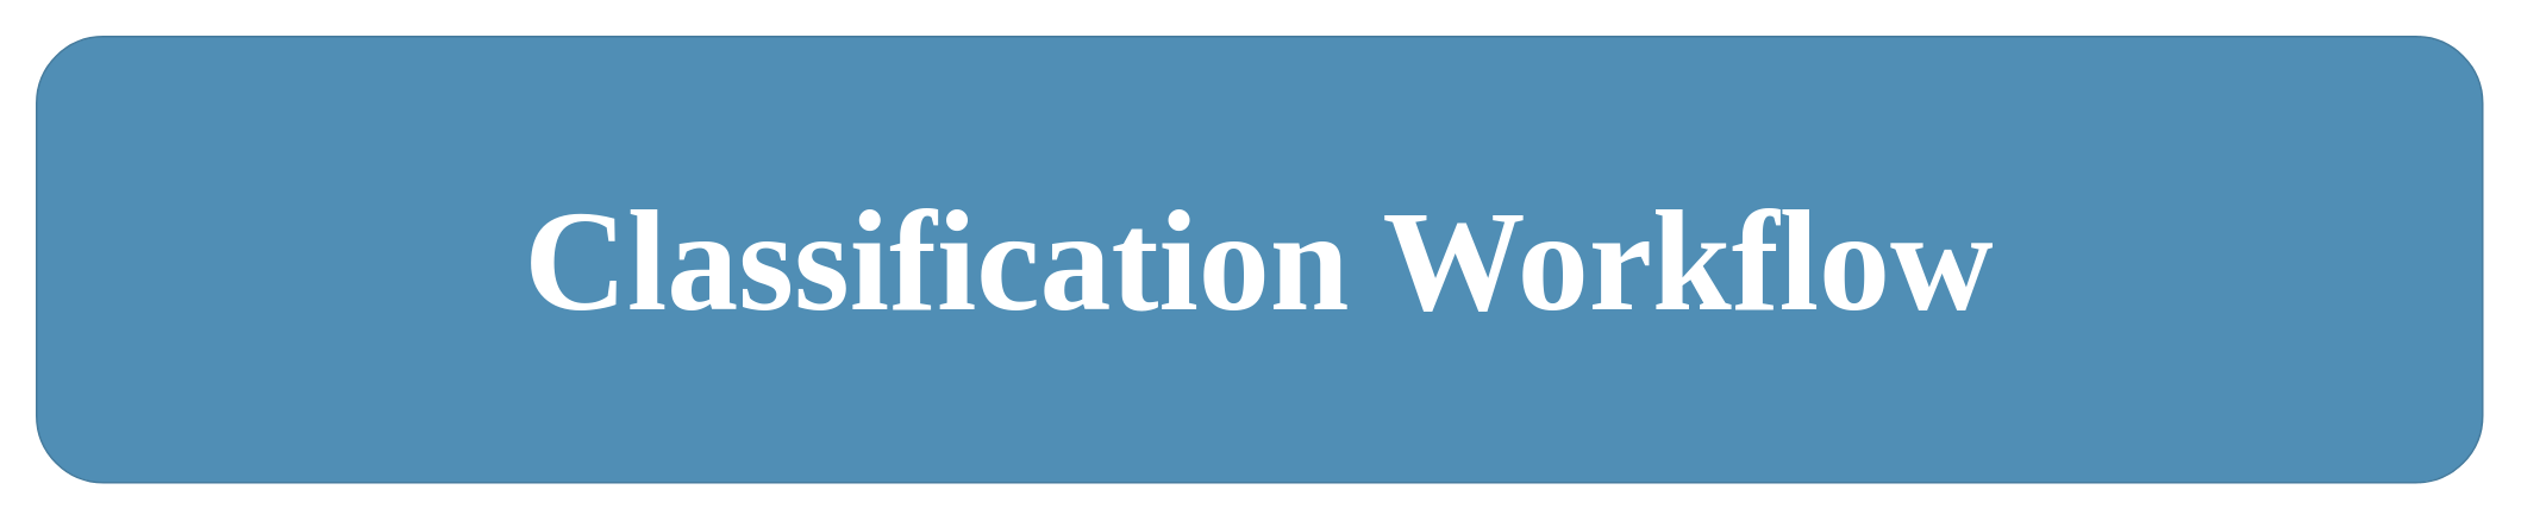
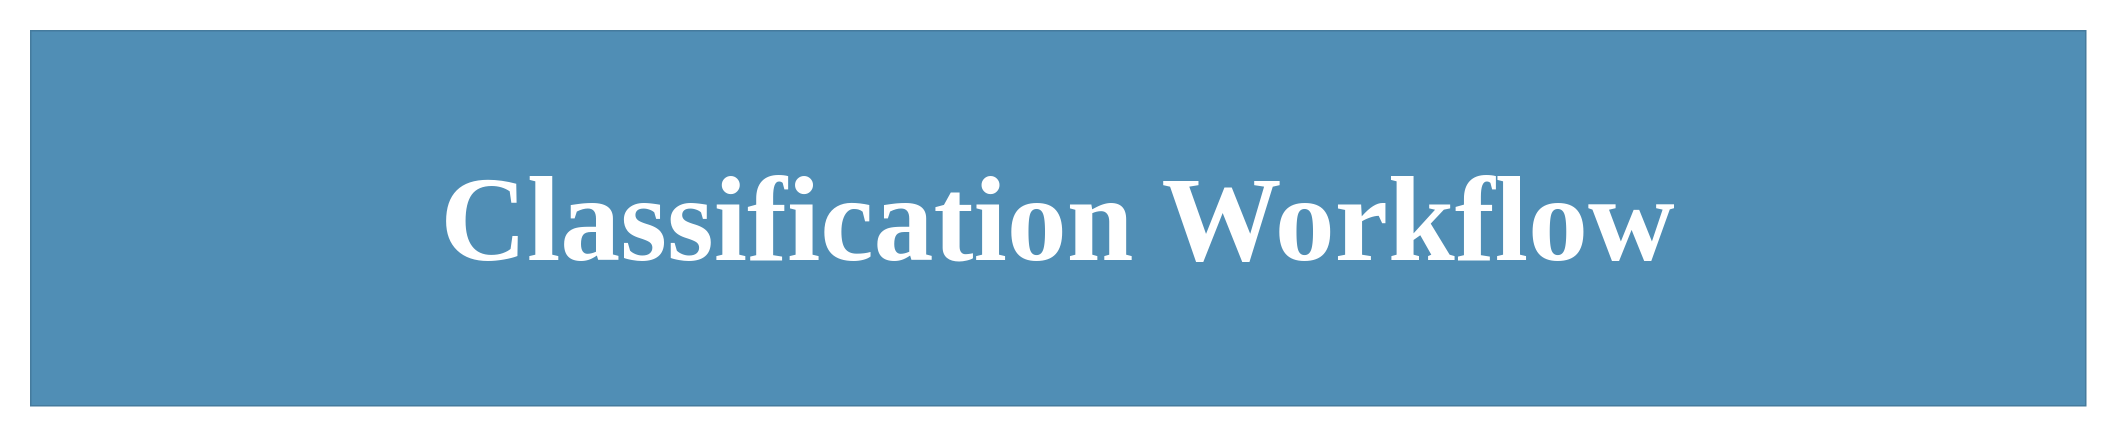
- <mxCell id="2" value="&lt;font color=&quot;#ffffff&quot; style=&quot;font-size: 80px;&quot;&gt;&lt;b style=&quot;&quot;&gt;Classification Workflow&lt;/b&gt;&lt;/font&gt;" style="rounded=1;whiteSpace=wrap;html=1;strokeColor=#457B9D;fontColor=#1D3557;fillColor=#508EB5;fontFamily=Garamond;" vertex="1" parent="1"><mxGeometry x="20" y="20" width="1370" height="250" as="geometry" /></mxCell>
+ <mxCell id="2" value="&lt;font color=&quot;#ffffff&quot; style=&quot;font-size: 80px;&quot;&gt;&lt;b style=&quot;&quot;&gt;Classification Workflow&lt;/b&gt;&lt;/font&gt;" style="whiteSpace=wrap;html=1;strokeColor=#457B9D;fontColor=#1D3557;fillColor=#508EB5;fontFamily=Garamond;rounded=0;" vertex="1" parent="1"><mxGeometry x="20" y="20" width="1370" height="250" as="geometry" /></mxCell>
